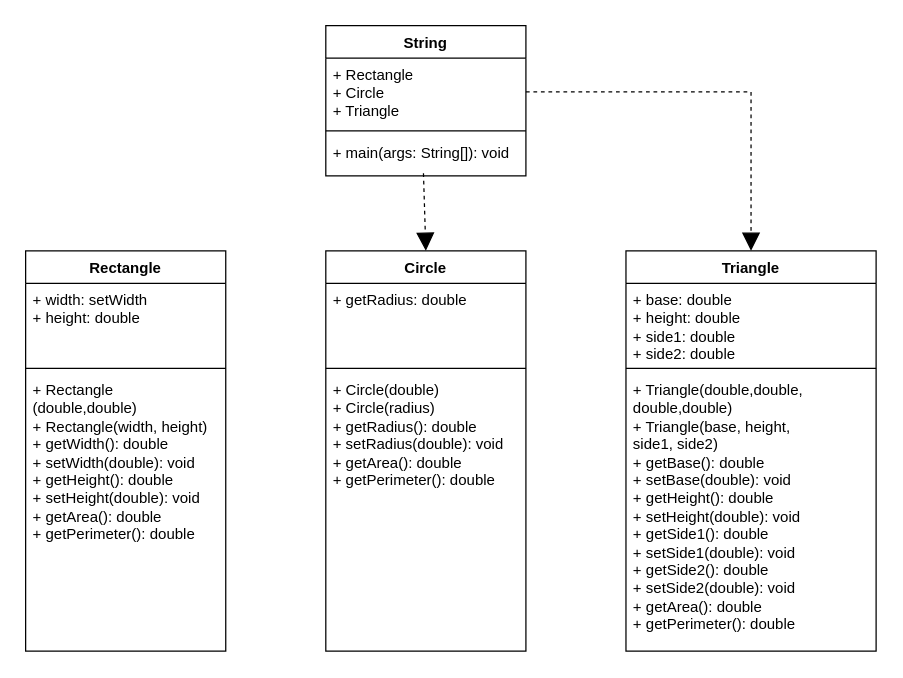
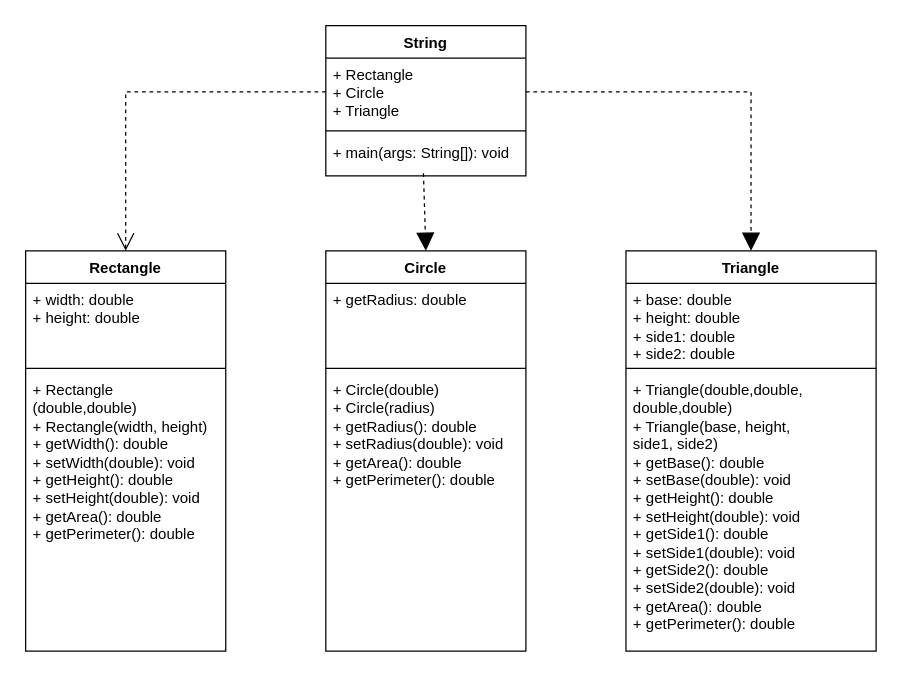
+ <mxCell id="19" value="" style="endArrow=open;endSize=12;dashed=1;html=1;rounded=0;exitX=0;exitY=0.5;exitDx=0;exitDy=0;entryX=0.5;entryY=0;entryDx=0;entryDy=0;" parent="1" source="15" target="2" edge="1"><mxGeometry width="160" relative="1" as="geometry"><mxPoint x="290" y="190" as="sourcePoint" /><mxPoint x="450" y="190" as="targetPoint" /><Array as="points"><mxPoint x="100" y="73" /></Array></mxGeometry></mxCell>
- <mxCell id="3" value="+ width: setWidth&lt;div&gt;+ height: double&lt;/div&gt;" style="text;strokeColor=none;fillColor=none;align=left;verticalAlign=top;spacingLeft=4;spacingRight=4;overflow=hidden;rotatable=0;points=[[0,0.5],[1,0.5]];portConstraint=eastwest;whiteSpace=wrap;html=1;" parent="2" vertex="1"><mxGeometry y="26" width="160" height="64" as="geometry" /></mxCell>
+ <mxCell id="3" value="+ width: double&lt;div&gt;+ height: double&lt;/div&gt;" style="text;strokeColor=none;fillColor=none;align=left;verticalAlign=top;spacingLeft=4;spacingRight=4;overflow=hidden;rotatable=0;points=[[0,0.5],[1,0.5]];portConstraint=eastwest;whiteSpace=wrap;html=1;" parent="2" vertex="1"><mxGeometry y="26" width="160" height="64" as="geometry" /></mxCell>
